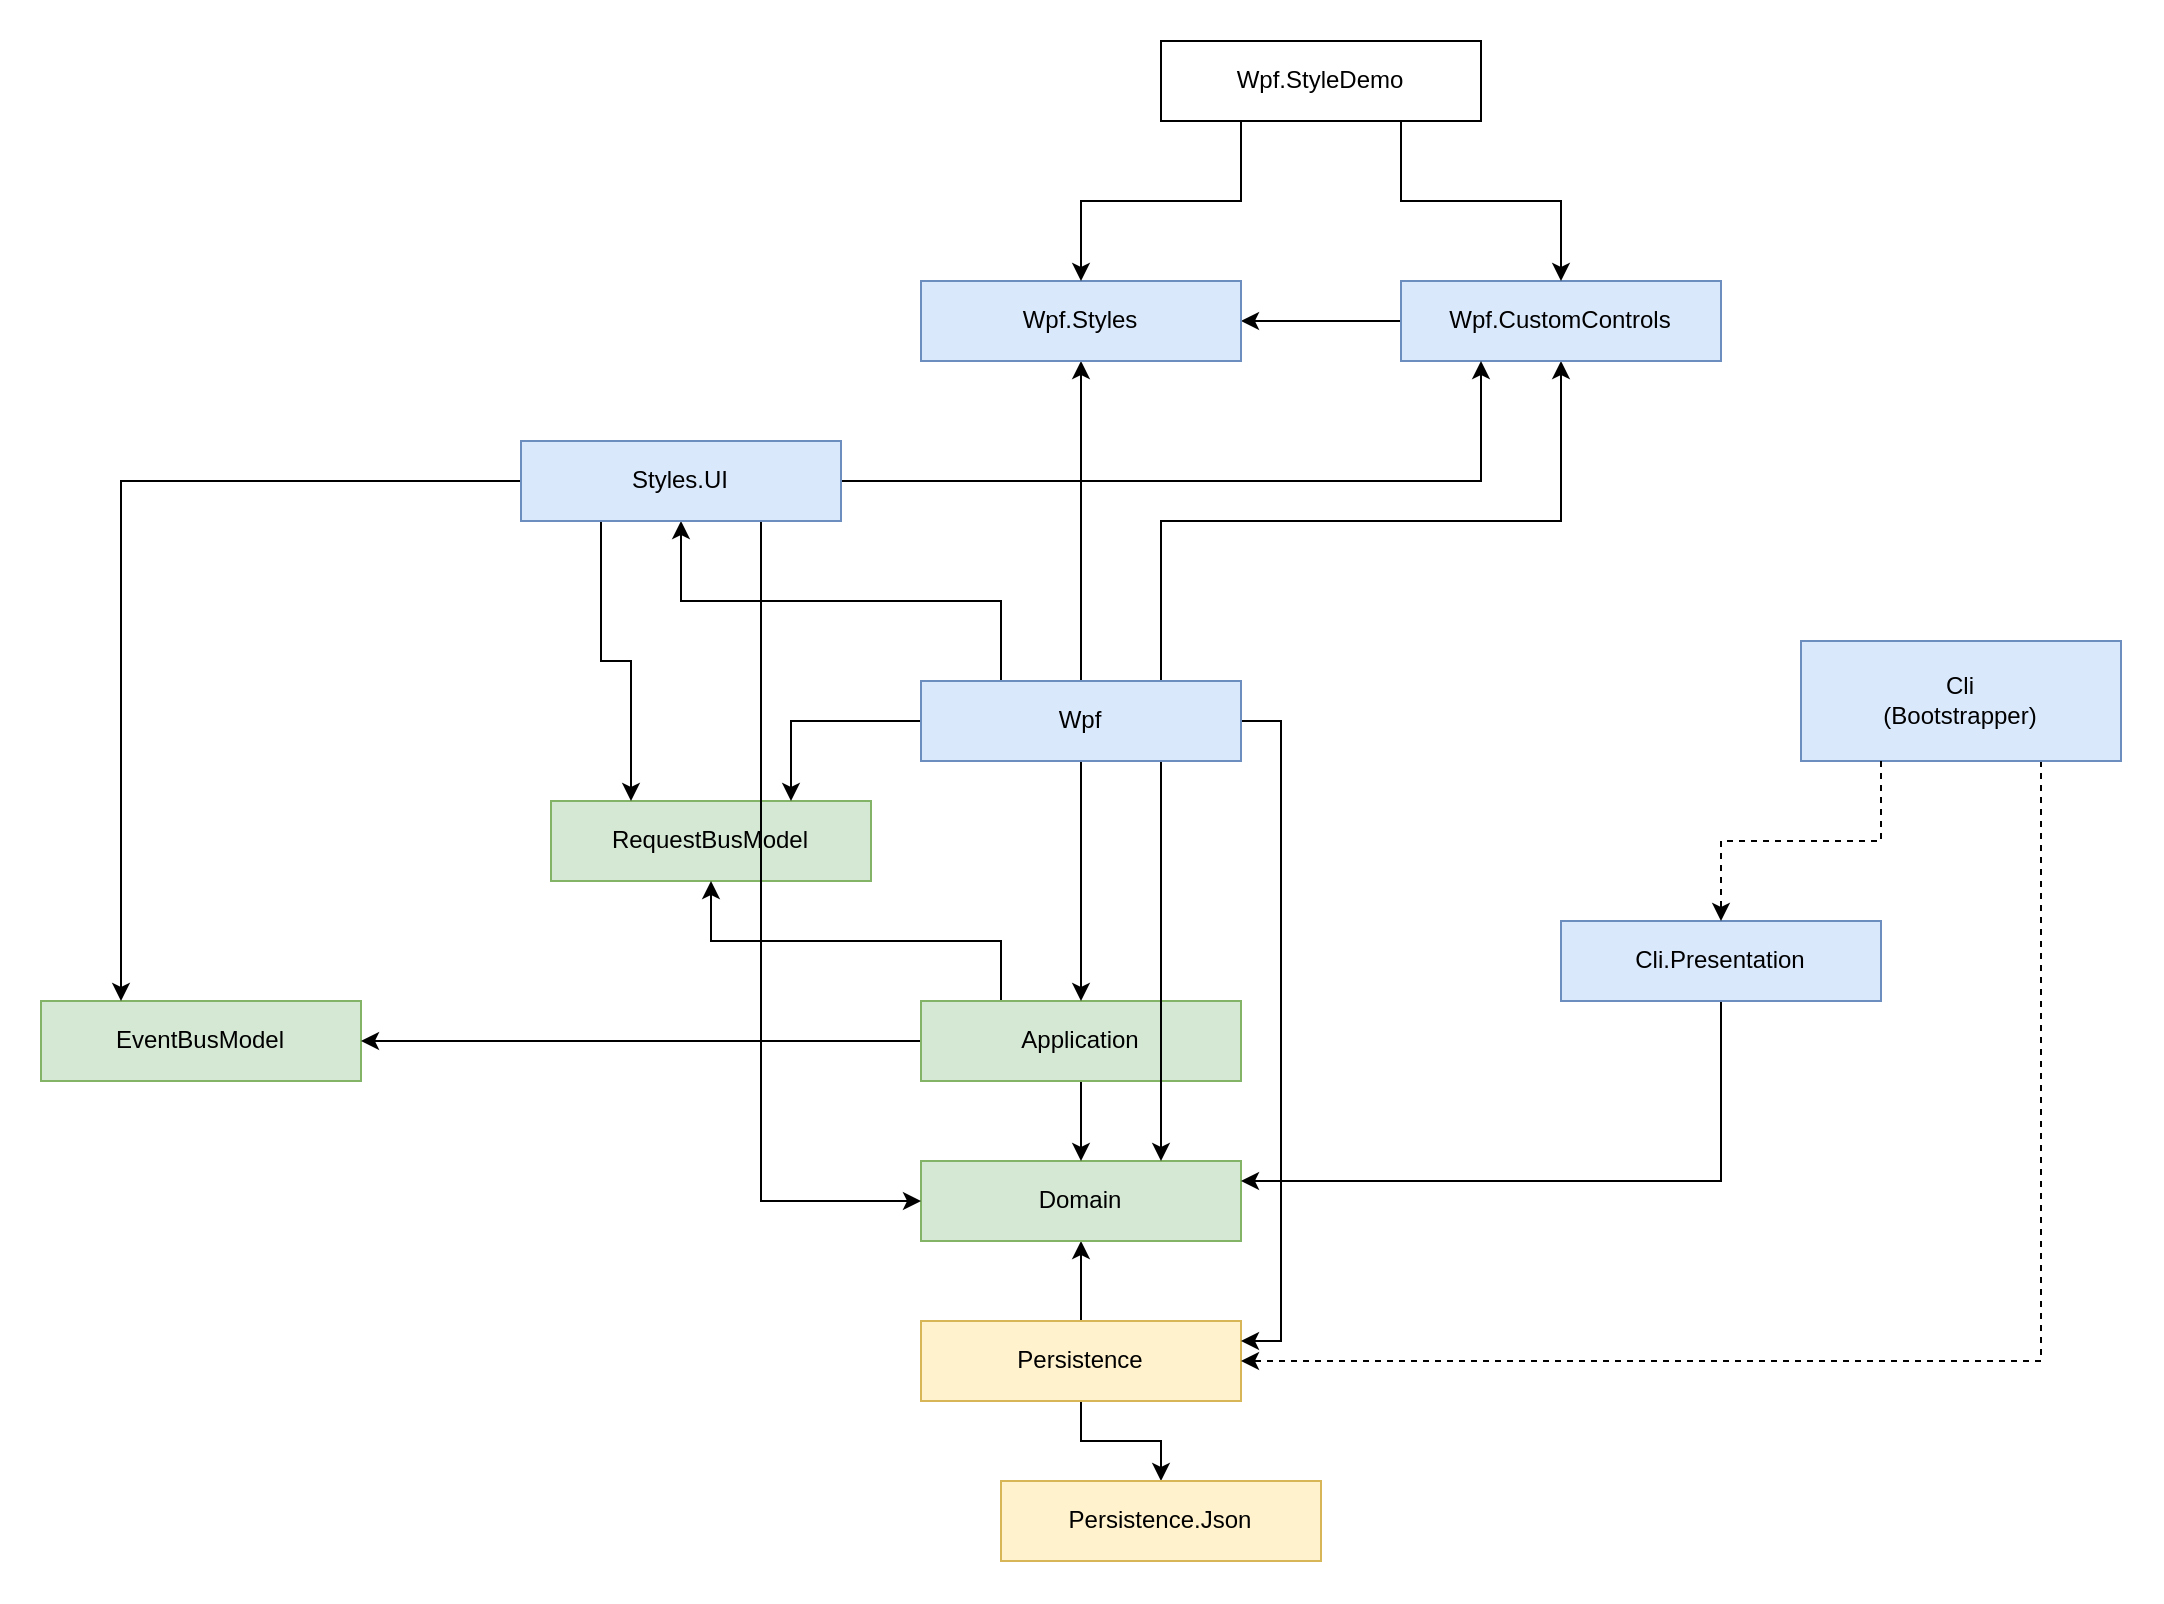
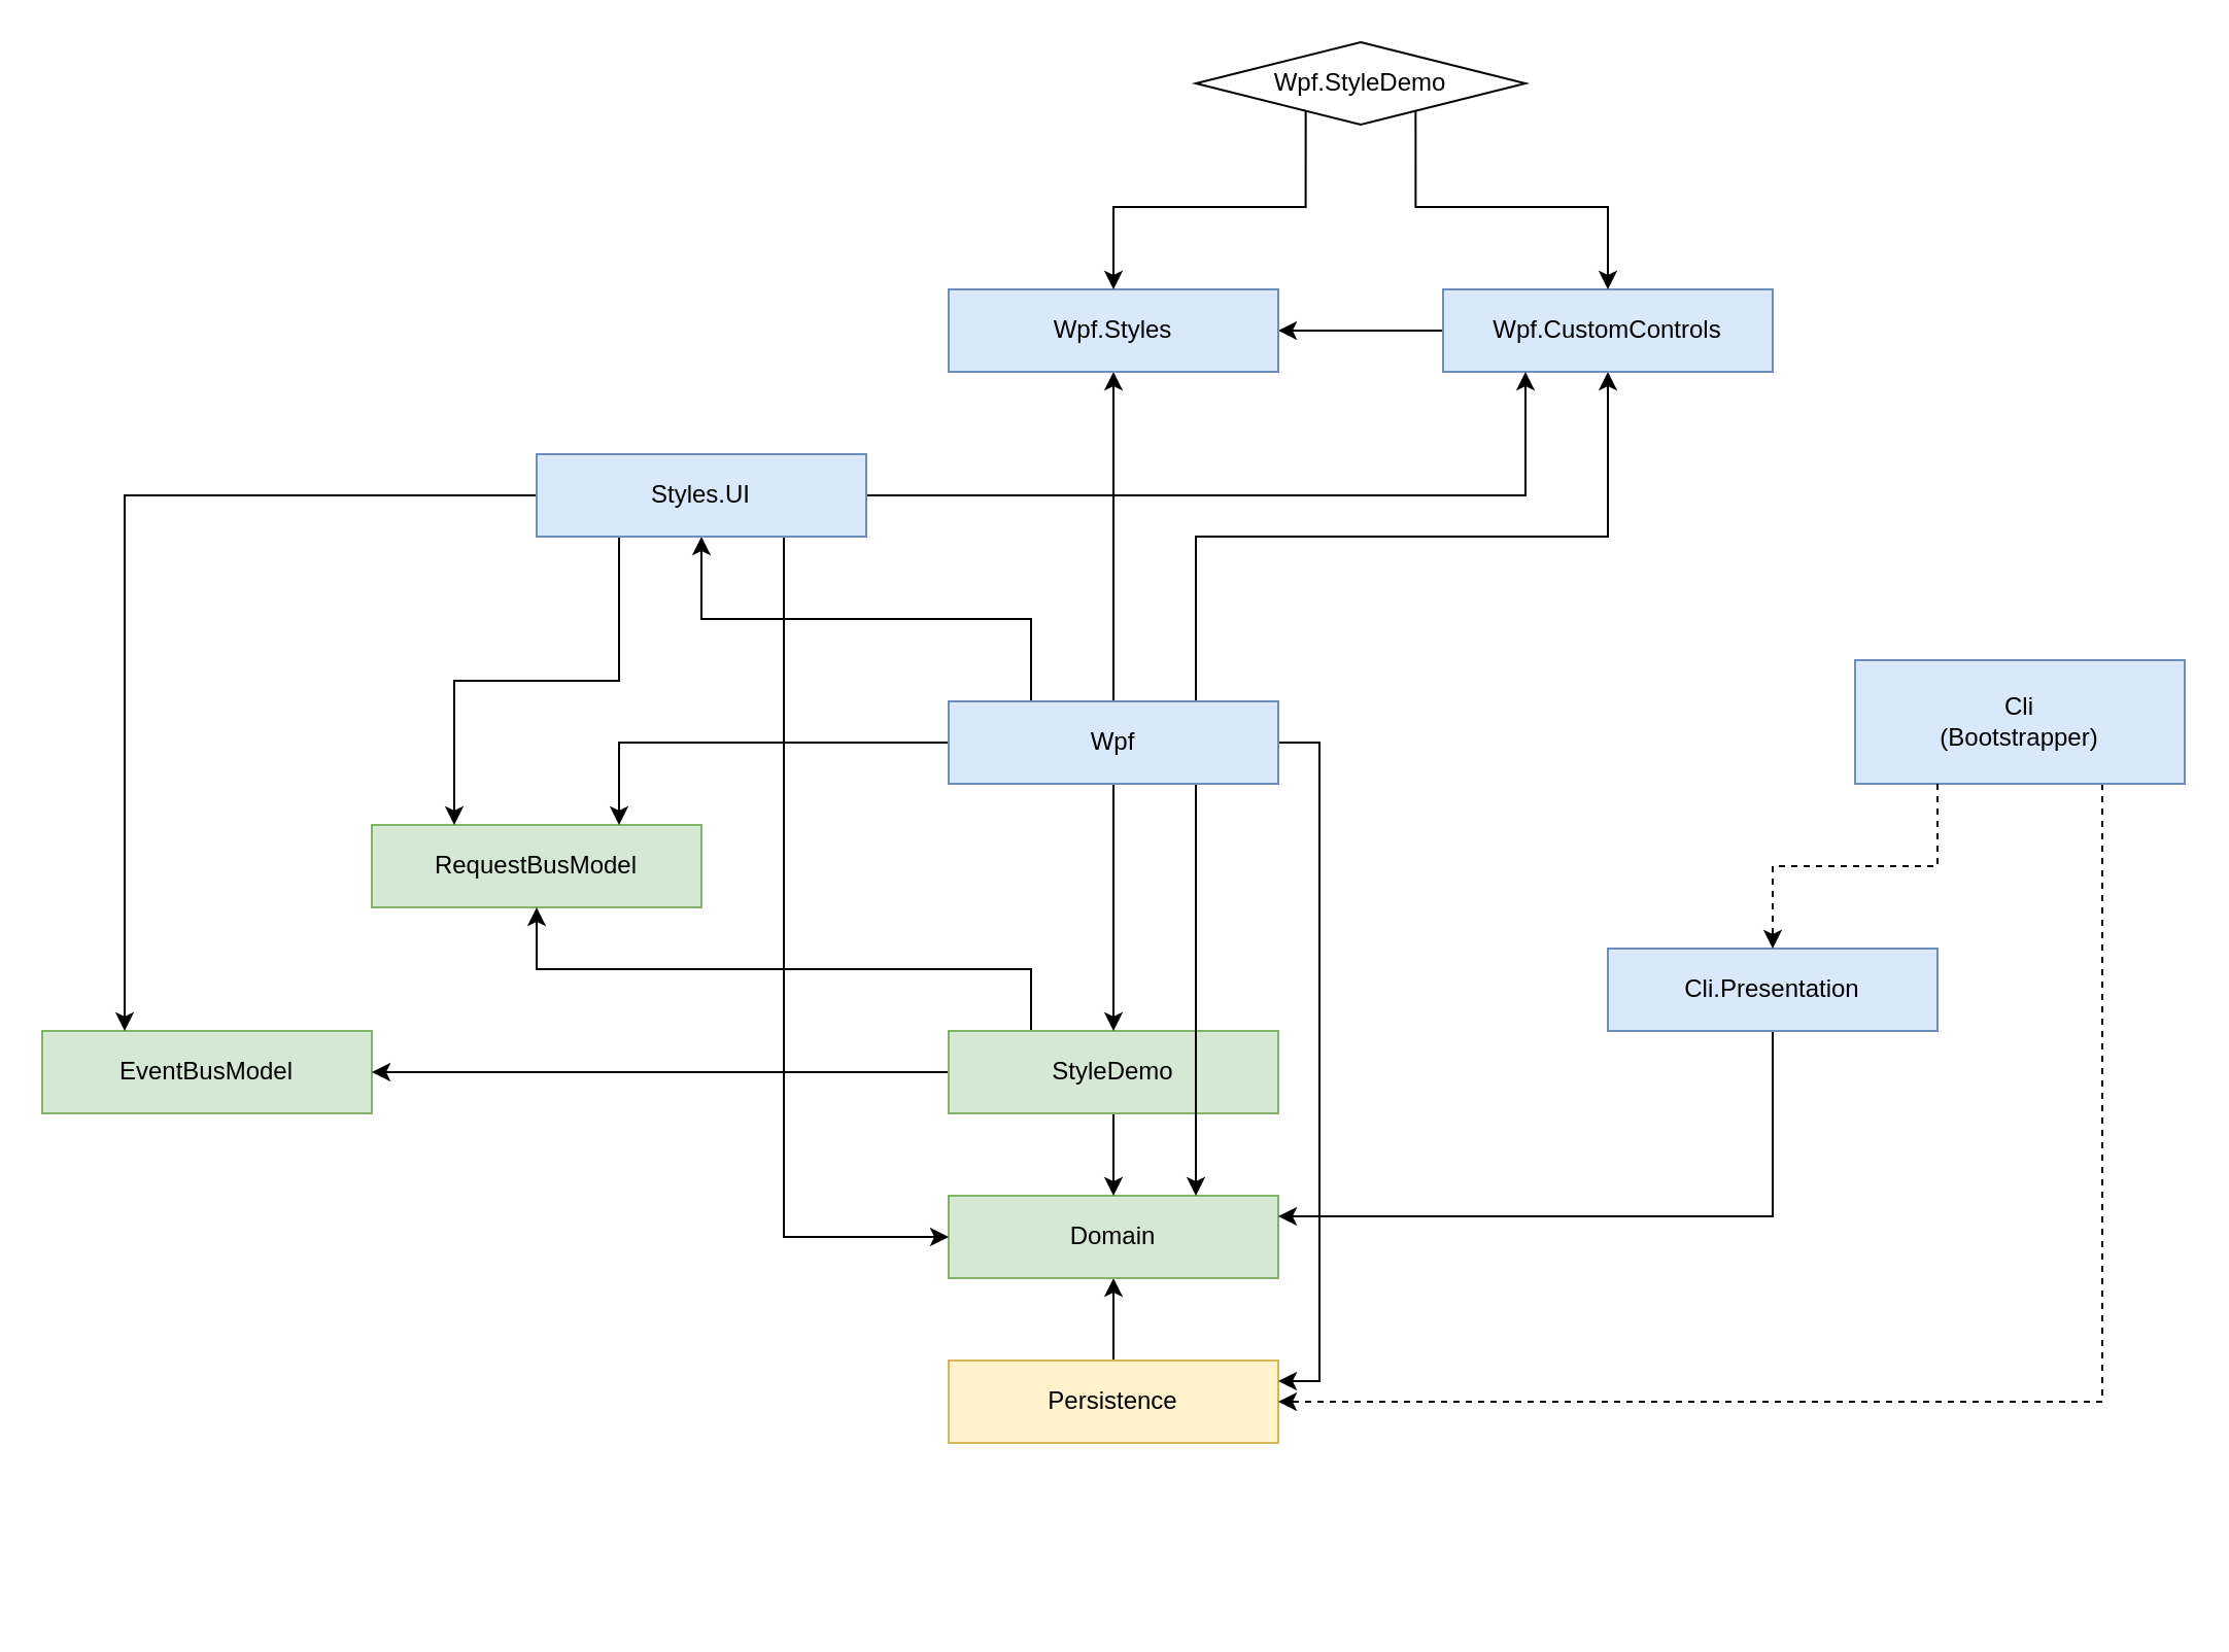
- <mxCell id="33" value="Wpf.StyleDemo" style="rounded=0;whiteSpace=wrap;html=1;" vertex="1" parent="1"><mxGeometry x="580" y="20" width="160" height="40" as="geometry" /></mxCell>
+ <mxCell id="33" value="Wpf.StyleDemo" style="rhombus;whiteSpace=wrap;html=1;" vertex="1" parent="1"><mxGeometry x="580" y="20" width="160" height="40" as="geometry" /></mxCell>
- <mxCell id="8" value="RequestBusModel" style="rounded=0;whiteSpace=wrap;html=1;fillColor=#d5e8d4;strokeColor=#82b366;" vertex="1" parent="1"><mxGeometry x="275" y="400" width="160" height="40" as="geometry" /></mxCell>
+ <mxCell id="8" value="RequestBusModel" style="rounded=0;whiteSpace=wrap;html=1;fillColor=#d5e8d4;strokeColor=#82b366;" vertex="1" parent="1"><mxGeometry x="180" y="400" width="160" height="40" as="geometry" /></mxCell>
- <mxCell id="12" value="Application" style="rounded=0;whiteSpace=wrap;html=1;fillColor=#d5e8d4;strokeColor=#82b366;" vertex="1" parent="1"><mxGeometry x="460" y="500" width="160" height="40" as="geometry" /></mxCell>
+ <mxCell id="12" value="StyleDemo" style="rounded=0;whiteSpace=wrap;html=1;fillColor=#d5e8d4;strokeColor=#82b366;" vertex="1" parent="1"><mxGeometry x="460" y="500" width="160" height="40" as="geometry" /></mxCell>
- <mxCell id="2" style="edgeStyle=orthogonalEdgeStyle;rounded=0;orthogonalLoop=1;jettySize=auto;html=1;entryX=0.5;entryY=0;entryDx=0;entryDy=0;exitX=0.5;exitY=1;exitDx=0;exitDy=0;" edge="1" parent="1" source="4" target="5"><mxGeometry relative="1" as="geometry" /></mxCell>
- <mxCell id="5" value="Persistence.Json" style="rounded=0;whiteSpace=wrap;html=1;fillColor=#fff2cc;strokeColor=#d6b656;" vertex="1" parent="1"><mxGeometry x="500" y="740" width="160" height="40" as="geometry" /></mxCell>
